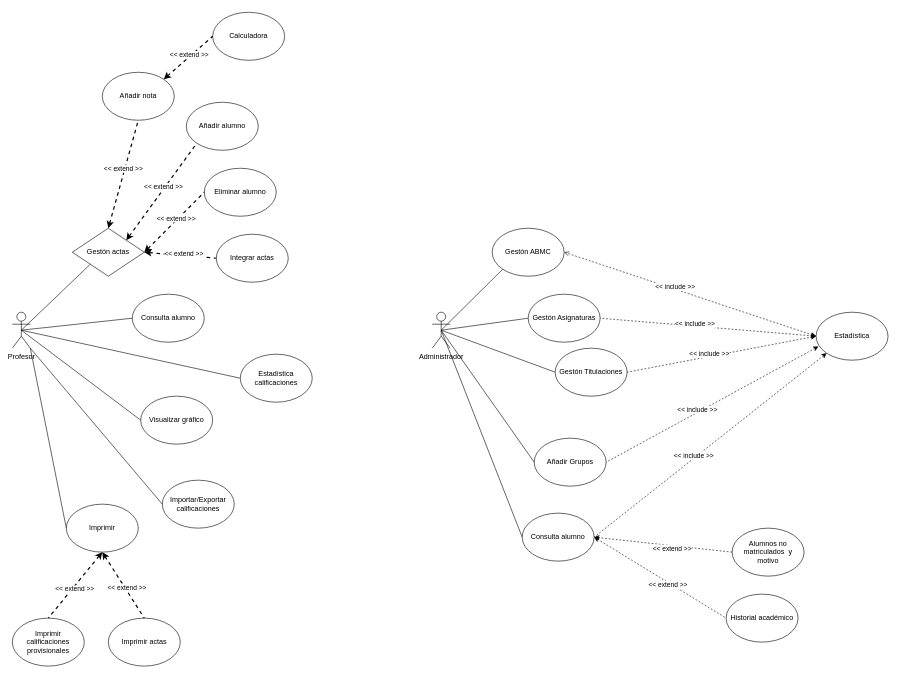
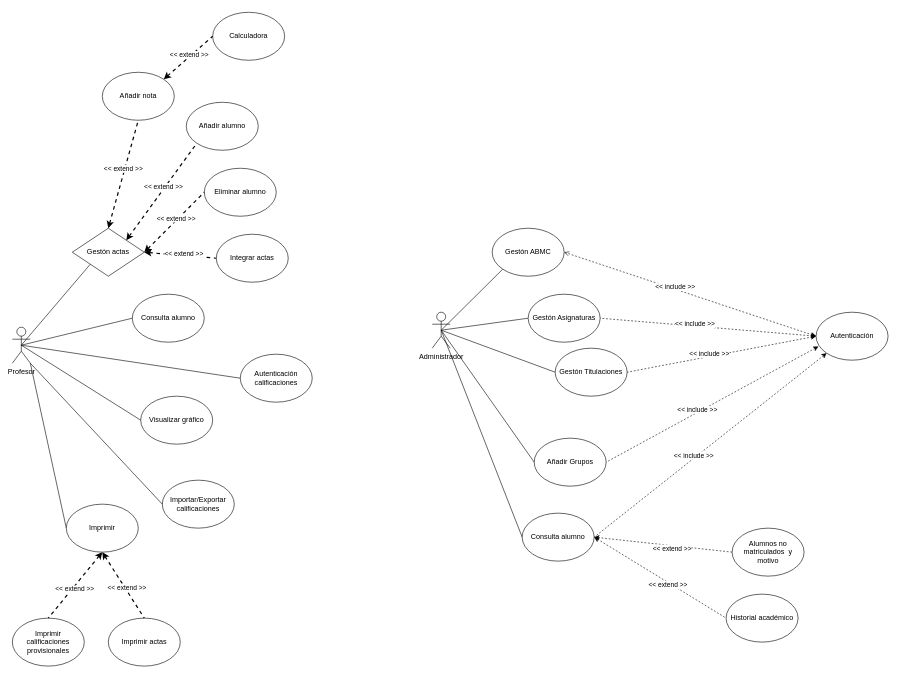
- <mxCell id="3" value="Profesor" style="shape=umlActor;verticalLabelPosition=bottom;verticalAlign=top;html=1;outlineConnect=0;" parent="1" vertex="1"><mxGeometry x="20" y="520" width="30" height="60" as="geometry" /></mxCell>
+ <mxCell id="3" value="Profesor" style="shape=umlActor;verticalLabelPosition=bottom;verticalAlign=top;html=1;outlineConnect=0;" parent="1" vertex="1"><mxGeometry x="20" y="545" width="30" height="60" as="geometry" /></mxCell>
- <mxCell id="51" value="Estadística" style="ellipse;whiteSpace=wrap;html=1;" vertex="1" parent="1"><mxGeometry x="1360" y="520" width="120" height="80" as="geometry" /></mxCell>
+ <mxCell id="51" value="Autenticación" style="ellipse;whiteSpace=wrap;html=1;" vertex="1" parent="1"><mxGeometry x="1360" y="520" width="120" height="80" as="geometry" /></mxCell>
- <mxCell id="18" value="Estadística calificaciones" style="ellipse;whiteSpace=wrap;html=1;" parent="1" vertex="1"><mxGeometry x="400" y="590" width="120" height="80" as="geometry" /></mxCell>
+ <mxCell id="18" value="Autenticación calificaciones" style="ellipse;whiteSpace=wrap;html=1;" parent="1" vertex="1"><mxGeometry x="400" y="590" width="120" height="80" as="geometry" /></mxCell>
